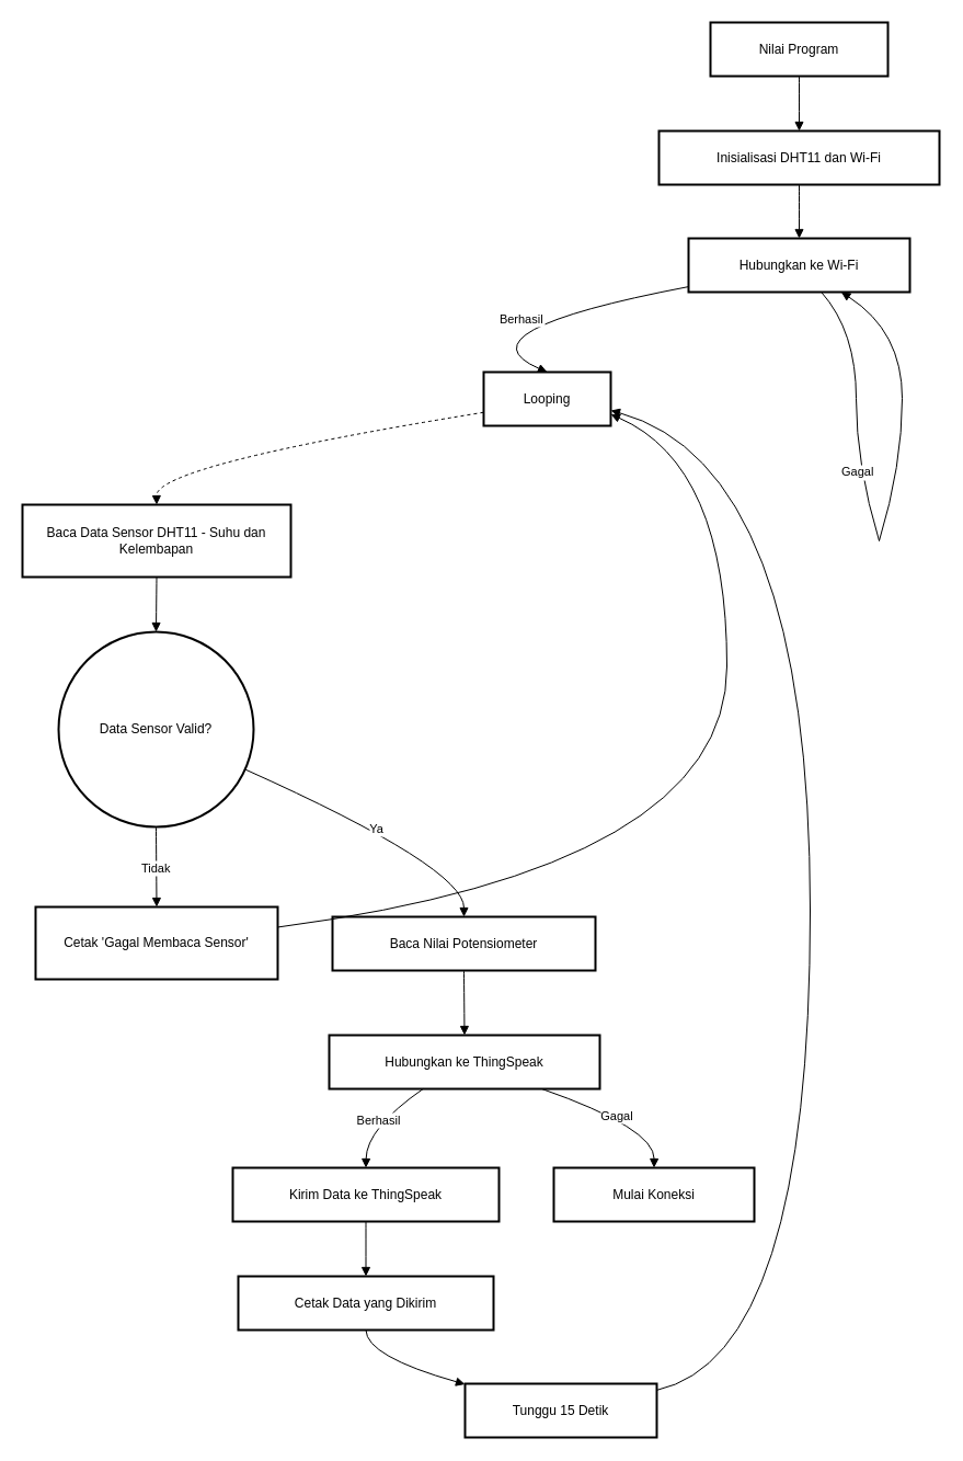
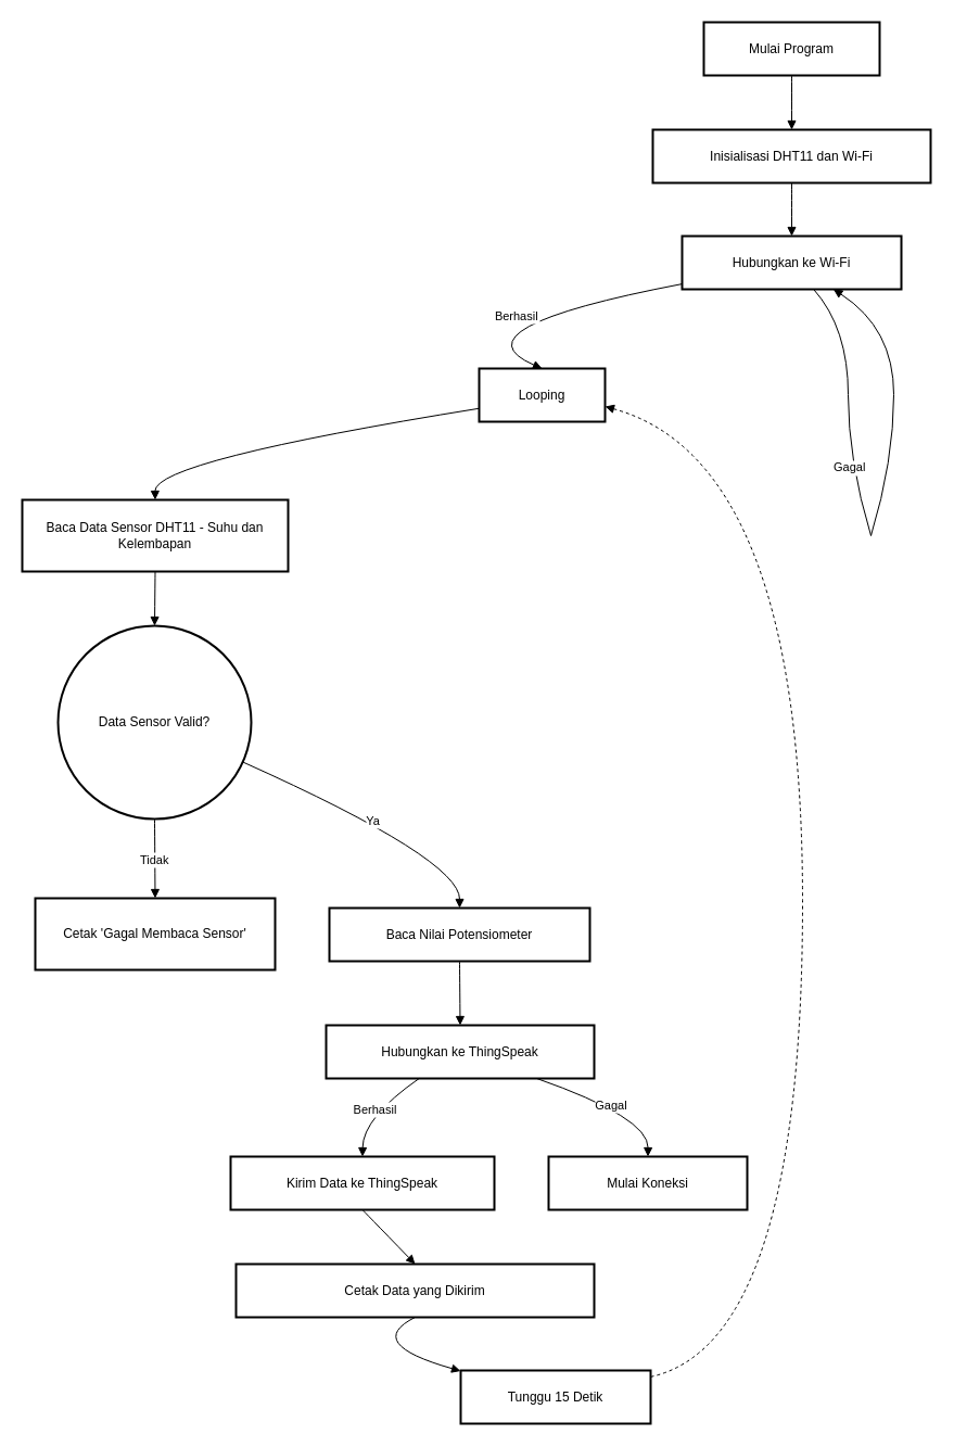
- <mxCell id="2" value="Nilai Program" style="whiteSpace=wrap;strokeWidth=2;" vertex="1" parent="1"><mxGeometry x="648" y="20" width="162" height="49" as="geometry" /></mxCell>
+ <mxCell id="2" value="Mulai Program" style="whiteSpace=wrap;strokeWidth=2;" vertex="1" parent="1"><mxGeometry x="648" y="20" width="162" height="49" as="geometry" /></mxCell>
- <mxCell id="23" value="" style="curved=1;startArrow=none;endArrow=block;exitX=0;exitY=0.75;entryX=0.5;entryY=0;rounded=0;dashed=1;" edge="1" parent="1" source="5" target="6"><mxGeometry relative="1" as="geometry"><Array as="points"><mxPoint x="142" y="424" /></Array></mxGeometry></mxCell>
+ <mxCell id="23" value="" style="curved=1;startArrow=none;endArrow=block;exitX=0;exitY=0.75;entryX=0.5;entryY=0;rounded=0;" edge="1" parent="1" source="5" target="6"><mxGeometry relative="1" as="geometry"><Array as="points"><mxPoint x="142" y="424" /></Array></mxGeometry></mxCell>
- <mxCell id="26" value="" style="curved=1;startArrow=none;endArrow=block;exitX=1;exitY=0.28;entryX=0.99;entryY=0.78;rounded=0;" edge="1" parent="1" source="8" target="5"><mxGeometry relative="1" as="geometry"><Array as="points"><mxPoint x="663" y="791" /><mxPoint x="663" y="424" /></Array></mxGeometry></mxCell>
- <mxCell id="33" value="" style="curved=1;startArrow=none;endArrow=block;exitX=1;exitY=0.12;entryX=0.99;entryY=0.71;rounded=0;" edge="1" parent="1" source="14" target="5"><mxGeometry relative="1" as="geometry"><Array as="points"><mxPoint x="739" y="1237" /><mxPoint x="739" y="424" /></Array></mxGeometry></mxCell>
+ <mxCell id="33" value="" style="curved=1;startArrow=none;endArrow=block;exitX=1;exitY=0.12;entryX=0.99;entryY=0.71;rounded=0;dashed=1;" edge="1" parent="1" source="14" target="5"><mxGeometry relative="1" as="geometry"><Array as="points"><mxPoint x="739" y="1237" /><mxPoint x="739" y="424" /></Array></mxGeometry></mxCell>
- <mxCell id="13" value="Cetak Data yang Dikirim" style="whiteSpace=wrap;strokeWidth=2;" vertex="1" parent="1"><mxGeometry x="217" y="1164" width="233" height="49" as="geometry" /></mxCell>
+ <mxCell id="13" value="Cetak Data yang Dikirim" style="whiteSpace=wrap;strokeWidth=2;" vertex="1" parent="1"><mxGeometry x="217" y="1164" width="330" height="49" as="geometry" /></mxCell>
